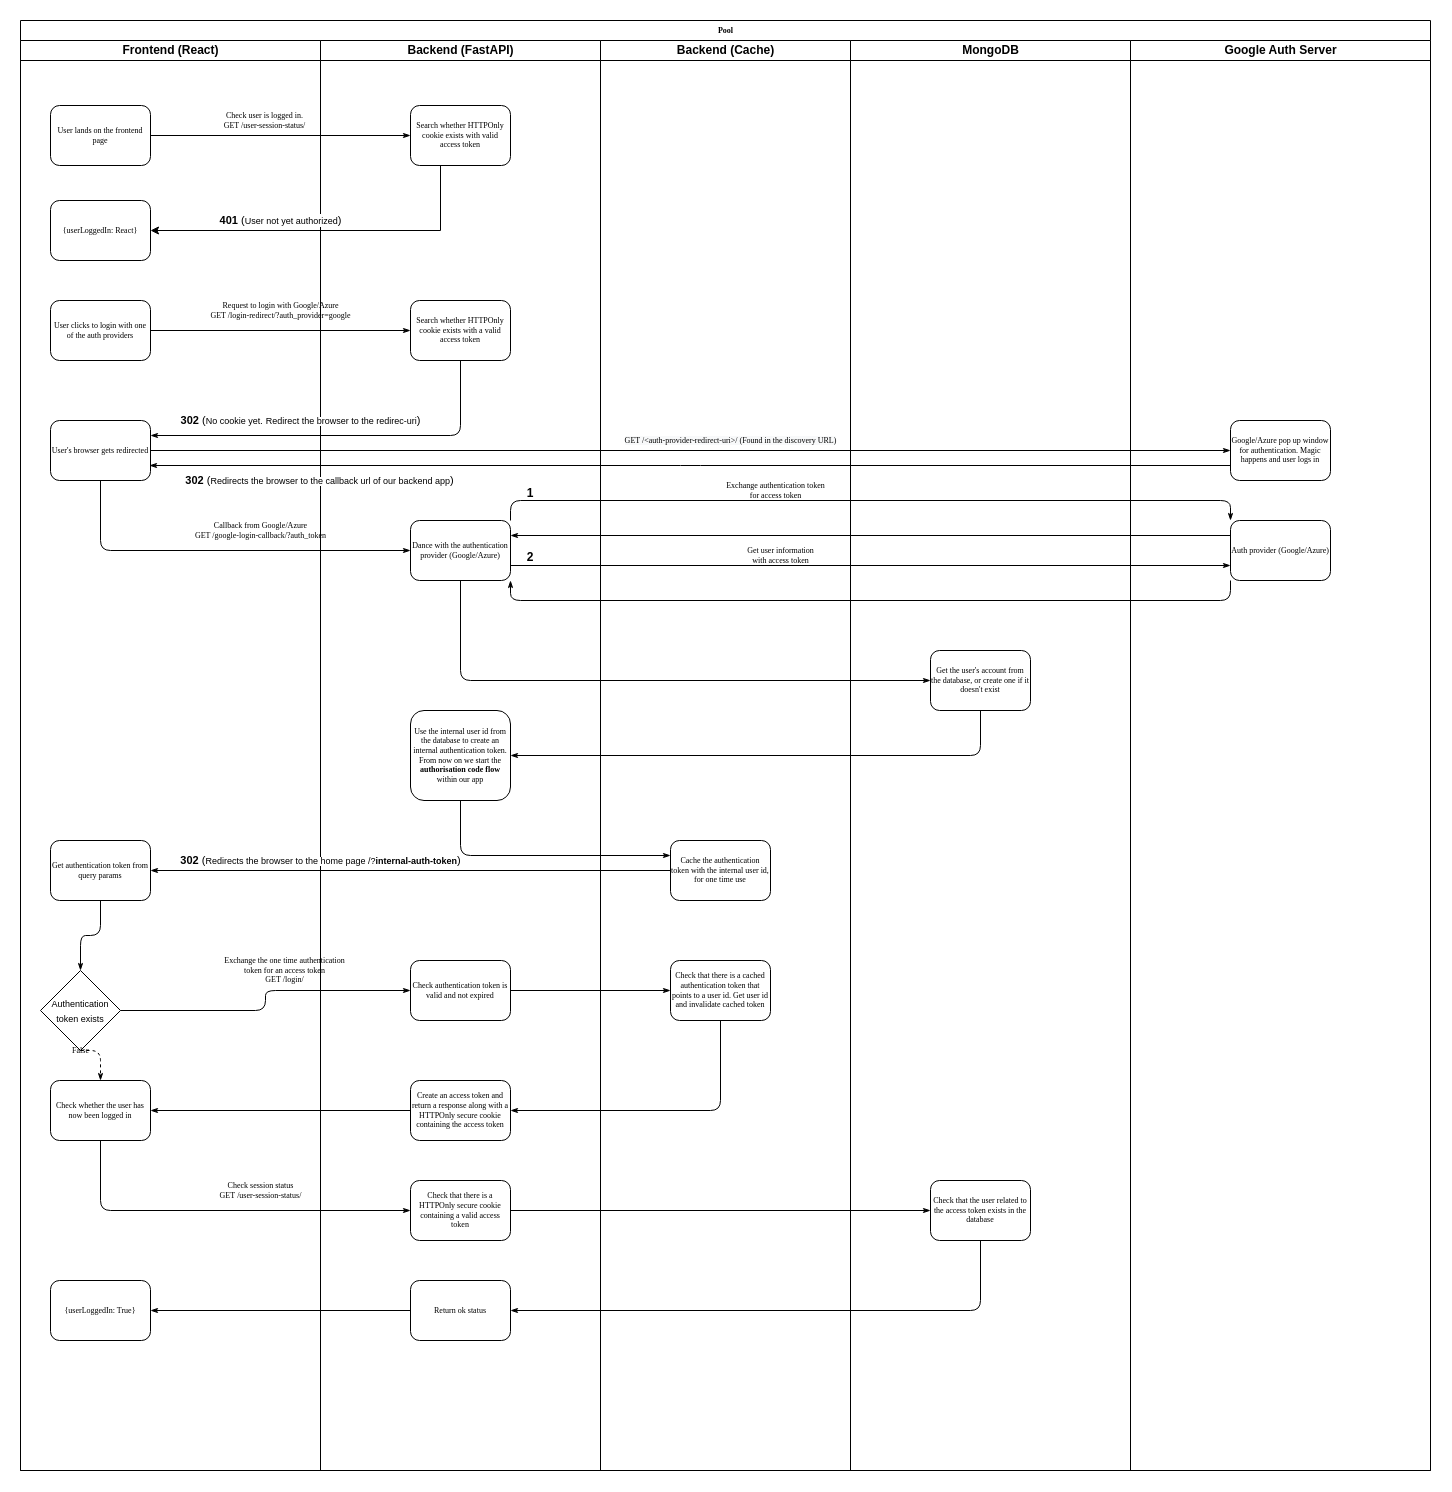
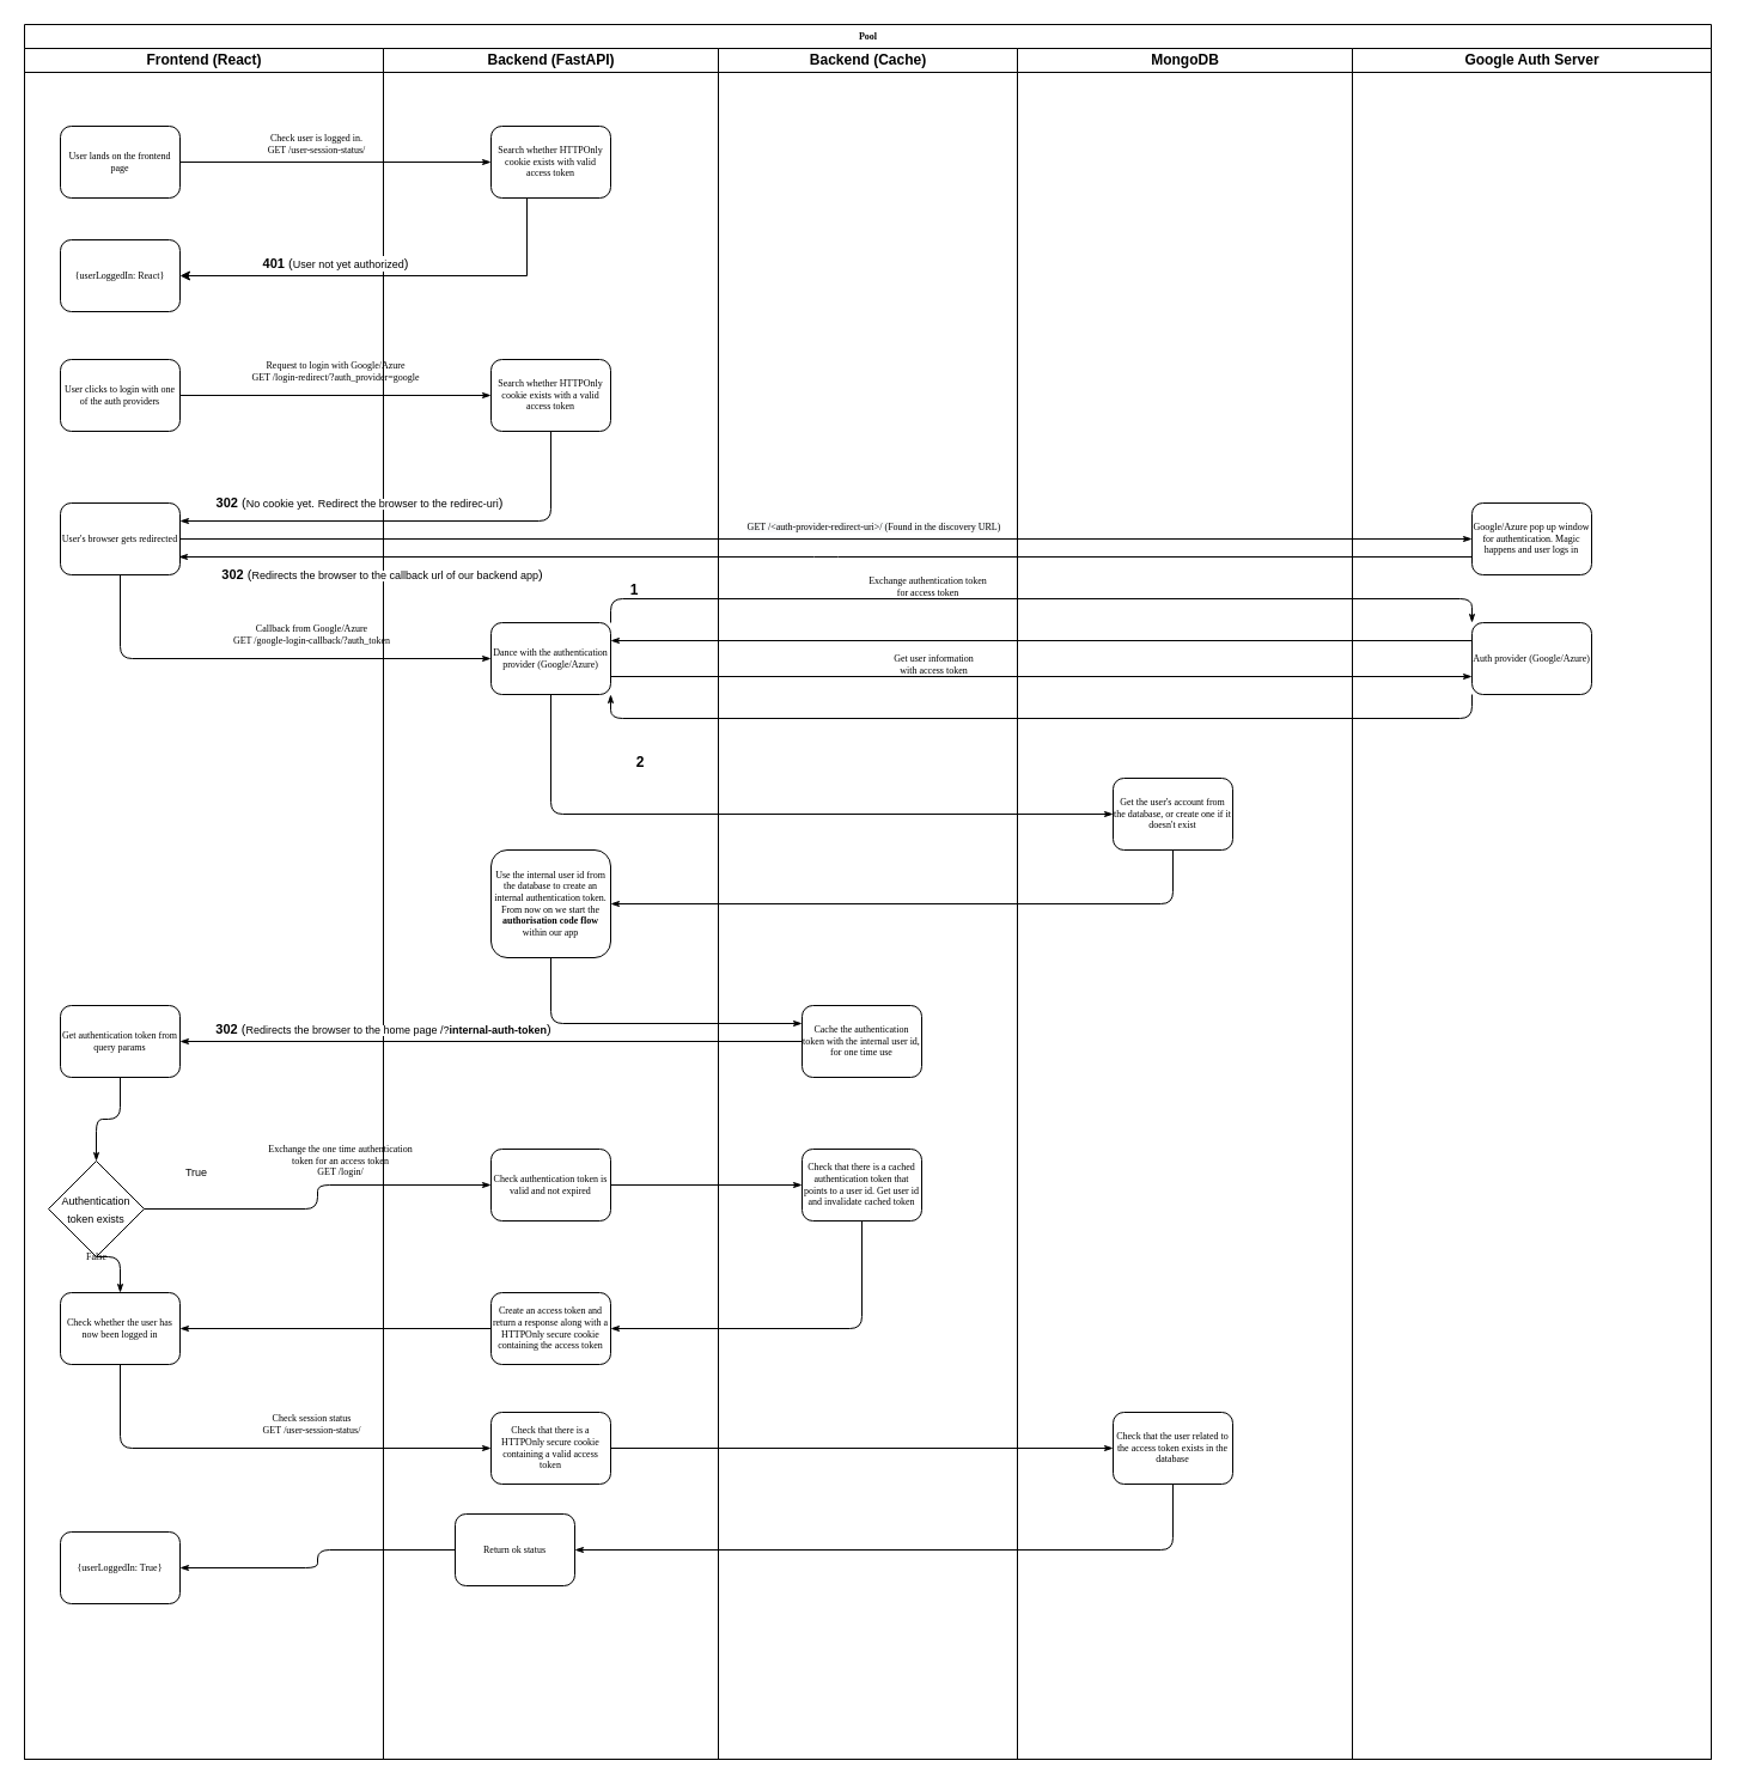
- <mxCell id="30" value="&lt;b&gt;2&lt;/b&gt;" style="text;html=1;strokeColor=none;fillColor=none;align=center;verticalAlign=middle;whiteSpace=wrap;rounded=0;" vertex="1" parent="20"><mxGeometry x="190" y="507" width="40" height="20" as="geometry" /></mxCell>
+ <mxCell id="30" value="&lt;b&gt;2&lt;/b&gt;" style="text;html=1;strokeColor=none;fillColor=none;align=center;verticalAlign=middle;whiteSpace=wrap;rounded=0;" vertex="1" parent="20"><mxGeometry x="195" y="587" width="40" height="20" as="geometry" /></mxCell>
+ <mxCell id="14" value="True" style="text;html=1;strokeColor=none;fillColor=none;align=center;verticalAlign=middle;whiteSpace=wrap;rounded=0;fontSize=9;" vertex="1" parent="3"><mxGeometry x="124" y="930" width="40" height="20" as="geometry" /></mxCell>
- <mxCell id="13" value="False" style="edgeStyle=orthogonalEdgeStyle;rounded=1;html=1;labelBackgroundColor=none;startArrow=none;startFill=0;startSize=5;endArrow=classicThin;endFill=1;endSize=5;jettySize=auto;orthogonalLoop=1;strokeWidth=1;fontFamily=Verdana;fontSize=8;align=center;exitX=0.5;exitY=1;exitDx=0;exitDy=0;entryX=0.5;entryY=0;entryDx=0;entryDy=0;dashed=1;" parent="3" source="10" target="12" edge="1"><mxGeometry x="-0.2" y="-20" relative="1" as="geometry"><mxPoint x="90" y="870" as="sourcePoint" /><mxPoint x="90" y="920" as="targetPoint" /><mxPoint as="offset" /></mxGeometry></mxCell>
+ <mxCell id="13" value="False" style="edgeStyle=orthogonalEdgeStyle;rounded=1;html=1;labelBackgroundColor=none;startArrow=none;startFill=0;startSize=5;endArrow=classicThin;endFill=1;endSize=5;jettySize=auto;orthogonalLoop=1;strokeWidth=1;fontFamily=Verdana;fontSize=8;align=center;exitX=0.5;exitY=1;exitDx=0;exitDy=0;entryX=0.5;entryY=0;entryDx=0;entryDy=0;" parent="3" source="10" target="12" edge="1"><mxGeometry x="-0.2" y="-20" relative="1" as="geometry"><mxPoint x="90" y="870" as="sourcePoint" /><mxPoint x="90" y="920" as="targetPoint" /><mxPoint as="offset" /></mxGeometry></mxCell>
- <mxCell id="21" value="Return ok status" style="rounded=1;whiteSpace=wrap;html=1;shadow=0;labelBackgroundColor=none;strokeWidth=1;fontFamily=Verdana;fontSize=8;align=center;" parent="20" vertex="1"><mxGeometry x="90" y="1240" width="100" height="60" as="geometry" /></mxCell>
+ <mxCell id="21" value="Return ok status" style="rounded=1;whiteSpace=wrap;html=1;shadow=0;labelBackgroundColor=none;strokeWidth=1;fontFamily=Verdana;fontSize=8;align=center;" parent="20" vertex="1"><mxGeometry x="60" y="1225" width="100" height="60" as="geometry" /></mxCell>
